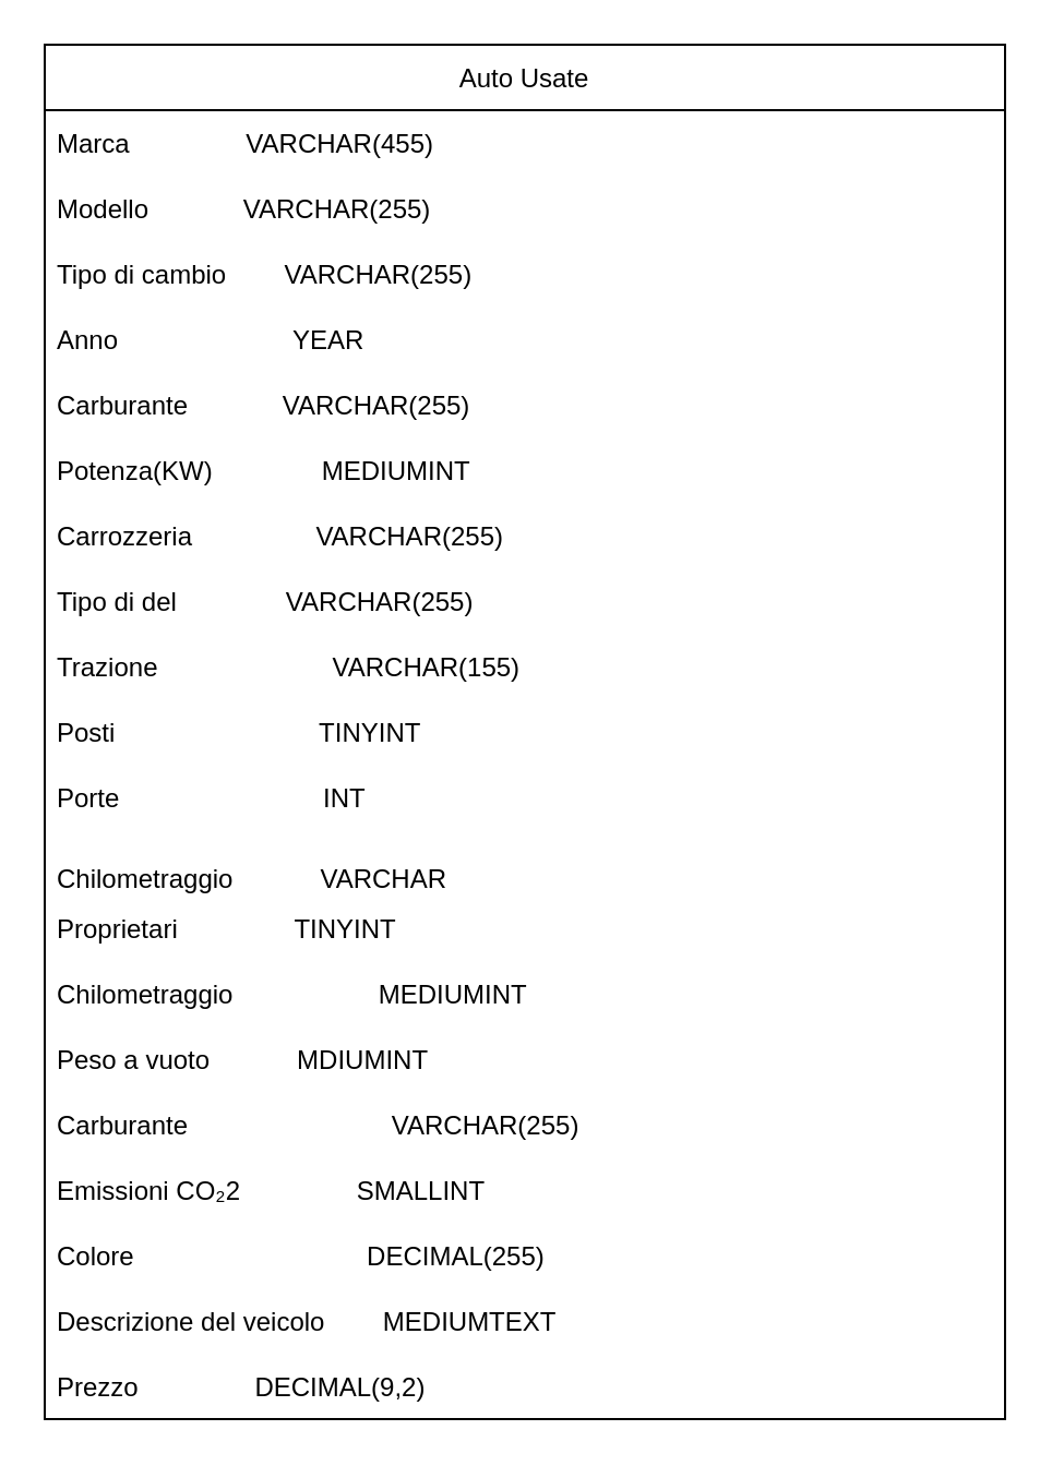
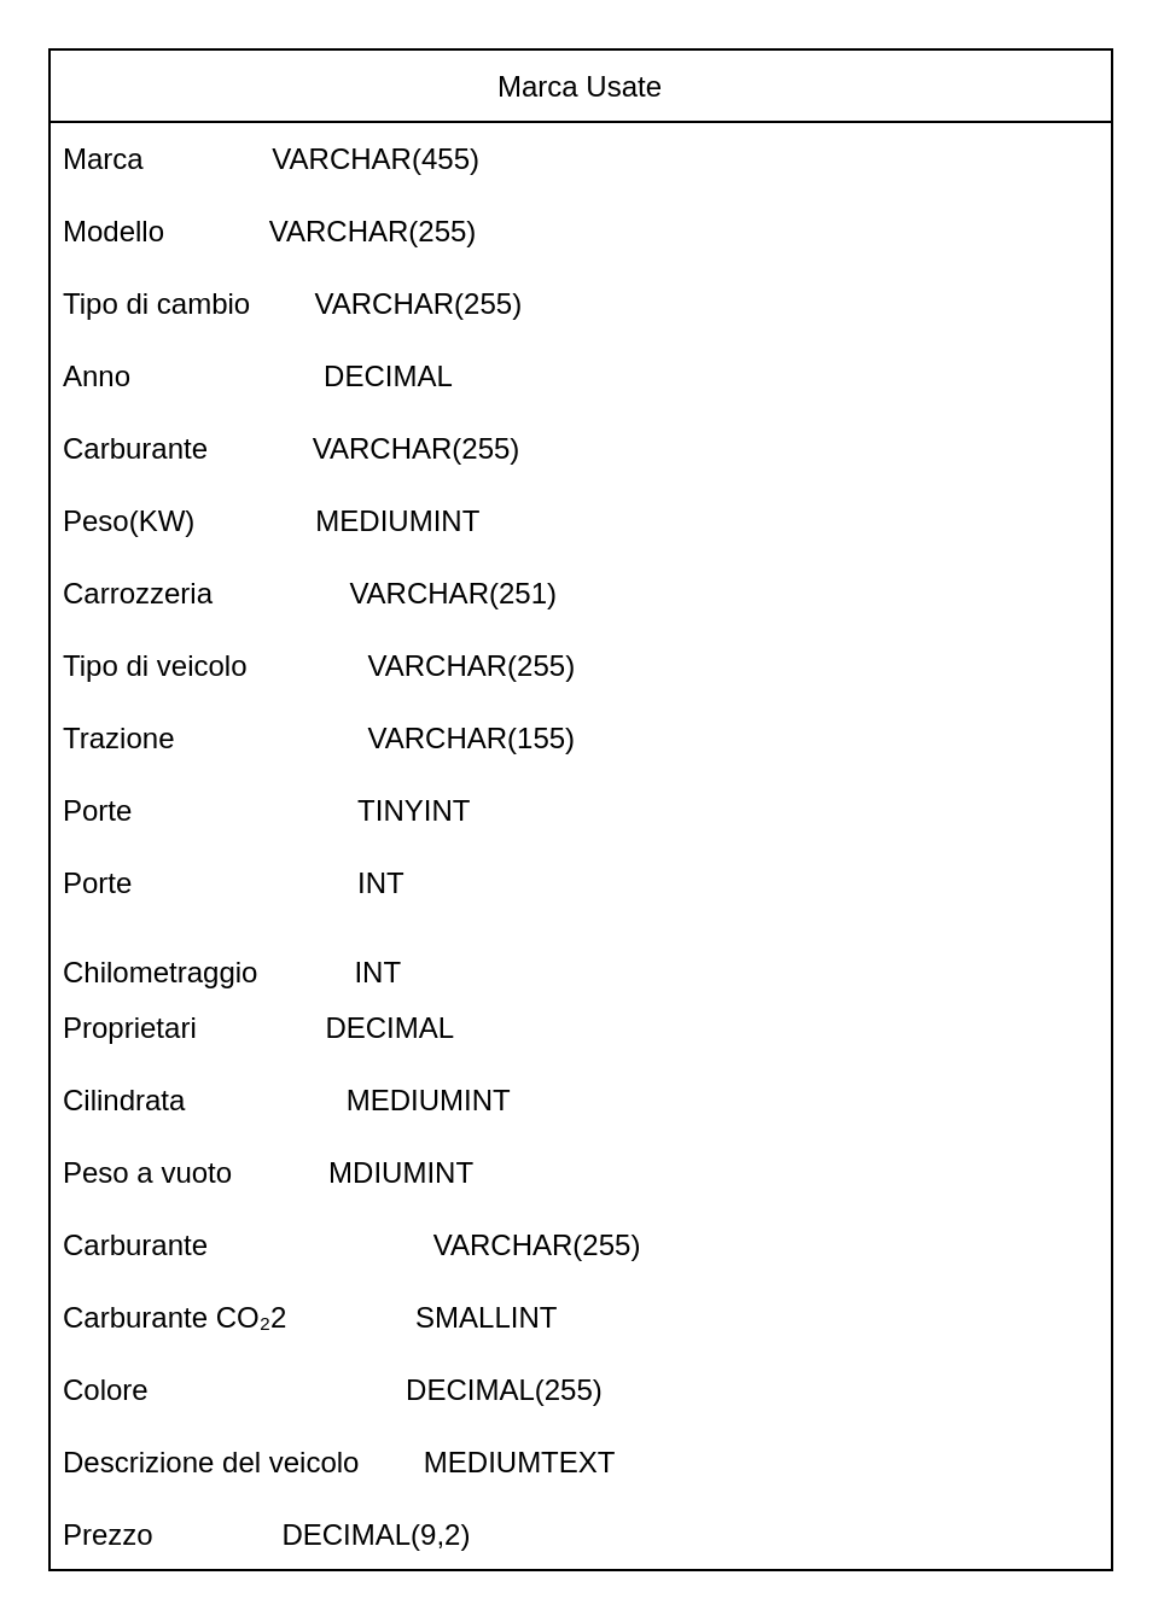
- <mxCell id="2" value="Auto Usate" style="swimlane;fontStyle=0;childLayout=stackLayout;horizontal=1;startSize=30;horizontalStack=0;resizeParent=1;resizeParentMax=0;resizeLast=0;collapsible=1;marginBottom=0;" vertex="1" parent="1"><mxGeometry x="20" y="20" width="440" height="630" as="geometry" /></mxCell>
+ <mxCell id="2" value="Marca Usate" style="swimlane;fontStyle=0;childLayout=stackLayout;horizontal=1;startSize=30;horizontalStack=0;resizeParent=1;resizeParentMax=0;resizeLast=0;collapsible=1;marginBottom=0;" vertex="1" parent="1"><mxGeometry x="20" y="20" width="440" height="630" as="geometry" /></mxCell>
- <mxCell id="6" value="Anno                        YEAR" style="text;strokeColor=none;fillColor=none;align=left;verticalAlign=middle;spacingLeft=4;spacingRight=4;overflow=hidden;points=[[0,0.5],[1,0.5]];portConstraint=eastwest;rotatable=0;" vertex="1" parent="2"><mxGeometry y="120" width="440" height="30" as="geometry" /></mxCell>
+ <mxCell id="6" value="Anno                        DECIMAL" style="text;strokeColor=none;fillColor=none;align=left;verticalAlign=middle;spacingLeft=4;spacingRight=4;overflow=hidden;points=[[0,0.5],[1,0.5]];portConstraint=eastwest;rotatable=0;" vertex="1" parent="2"><mxGeometry y="120" width="440" height="30" as="geometry" /></mxCell>
- <mxCell id="8" value="Potenza(KW)               MEDIUMINT" style="text;strokeColor=none;fillColor=none;align=left;verticalAlign=middle;spacingLeft=4;spacingRight=4;overflow=hidden;points=[[0,0.5],[1,0.5]];portConstraint=eastwest;rotatable=0;" vertex="1" parent="2"><mxGeometry y="180" width="440" height="30" as="geometry" /></mxCell>
+ <mxCell id="8" value="Peso(KW)               MEDIUMINT" style="text;strokeColor=none;fillColor=none;align=left;verticalAlign=middle;spacingLeft=4;spacingRight=4;overflow=hidden;points=[[0,0.5],[1,0.5]];portConstraint=eastwest;rotatable=0;" vertex="1" parent="2"><mxGeometry y="180" width="440" height="30" as="geometry" /></mxCell>
- <mxCell id="9" value="Carrozzeria                 VARCHAR(255)" style="text;strokeColor=none;fillColor=none;align=left;verticalAlign=middle;spacingLeft=4;spacingRight=4;overflow=hidden;points=[[0,0.5],[1,0.5]];portConstraint=eastwest;rotatable=0;" vertex="1" parent="2"><mxGeometry y="210" width="440" height="30" as="geometry" /></mxCell>
+ <mxCell id="9" value="Carrozzeria                 VARCHAR(251)" style="text;strokeColor=none;fillColor=none;align=left;verticalAlign=middle;spacingLeft=4;spacingRight=4;overflow=hidden;points=[[0,0.5],[1,0.5]];portConstraint=eastwest;rotatable=0;" vertex="1" parent="2"><mxGeometry y="210" width="440" height="30" as="geometry" /></mxCell>
- <mxCell id="10" value="Tipo di del               VARCHAR(255)" style="text;strokeColor=none;fillColor=none;align=left;verticalAlign=middle;spacingLeft=4;spacingRight=4;overflow=hidden;points=[[0,0.5],[1,0.5]];portConstraint=eastwest;rotatable=0;" vertex="1" parent="2"><mxGeometry y="240" width="440" height="30" as="geometry" /></mxCell>
+ <mxCell id="10" value="Tipo di veicolo               VARCHAR(255)" style="text;strokeColor=none;fillColor=none;align=left;verticalAlign=middle;spacingLeft=4;spacingRight=4;overflow=hidden;points=[[0,0.5],[1,0.5]];portConstraint=eastwest;rotatable=0;" vertex="1" parent="2"><mxGeometry y="240" width="440" height="30" as="geometry" /></mxCell>
- <mxCell id="12" value="Posti                            TINYINT" style="text;strokeColor=none;fillColor=none;align=left;verticalAlign=middle;spacingLeft=4;spacingRight=4;overflow=hidden;points=[[0,0.5],[1,0.5]];portConstraint=eastwest;rotatable=0;" vertex="1" parent="2"><mxGeometry y="300" width="440" height="30" as="geometry" /></mxCell>
+ <mxCell id="12" value="Porte                            TINYINT" style="text;strokeColor=none;fillColor=none;align=left;verticalAlign=middle;spacingLeft=4;spacingRight=4;overflow=hidden;points=[[0,0.5],[1,0.5]];portConstraint=eastwest;rotatable=0;" vertex="1" parent="2"><mxGeometry y="300" width="440" height="30" as="geometry" /></mxCell>
- <mxCell id="14" value="&#10;Chilometraggio            VARCHAR" style="text;strokeColor=none;fillColor=none;align=left;verticalAlign=middle;spacingLeft=4;spacingRight=4;overflow=hidden;points=[[0,0.5],[1,0.5]];portConstraint=eastwest;rotatable=0;" vertex="1" parent="2"><mxGeometry y="360" width="440" height="30" as="geometry" /></mxCell>
+ <mxCell id="14" value="&#10;Chilometraggio            INT" style="text;strokeColor=none;fillColor=none;align=left;verticalAlign=middle;spacingLeft=4;spacingRight=4;overflow=hidden;points=[[0,0.5],[1,0.5]];portConstraint=eastwest;rotatable=0;" vertex="1" parent="2"><mxGeometry y="360" width="440" height="30" as="geometry" /></mxCell>
- <mxCell id="15" value="Proprietari                TINYINT" style="text;strokeColor=none;fillColor=none;align=left;verticalAlign=middle;spacingLeft=4;spacingRight=4;overflow=hidden;points=[[0,0.5],[1,0.5]];portConstraint=eastwest;rotatable=0;" vertex="1" parent="2"><mxGeometry y="390" width="440" height="30" as="geometry" /></mxCell>
+ <mxCell id="15" value="Proprietari                DECIMAL" style="text;strokeColor=none;fillColor=none;align=left;verticalAlign=middle;spacingLeft=4;spacingRight=4;overflow=hidden;points=[[0,0.5],[1,0.5]];portConstraint=eastwest;rotatable=0;" vertex="1" parent="2"><mxGeometry y="390" width="440" height="30" as="geometry" /></mxCell>
- <mxCell id="16" value="Chilometraggio                    MEDIUMINT" style="text;strokeColor=none;fillColor=none;align=left;verticalAlign=middle;spacingLeft=4;spacingRight=4;overflow=hidden;points=[[0,0.5],[1,0.5]];portConstraint=eastwest;rotatable=0;" vertex="1" parent="2"><mxGeometry y="420" width="440" height="30" as="geometry" /></mxCell>
+ <mxCell id="16" value="Cilindrata                    MEDIUMINT" style="text;strokeColor=none;fillColor=none;align=left;verticalAlign=middle;spacingLeft=4;spacingRight=4;overflow=hidden;points=[[0,0.5],[1,0.5]];portConstraint=eastwest;rotatable=0;" vertex="1" parent="2"><mxGeometry y="420" width="440" height="30" as="geometry" /></mxCell>
- <mxCell id="19" value="Emissioni CO₂2                SMALLINT" style="text;strokeColor=none;fillColor=none;align=left;verticalAlign=middle;spacingLeft=4;spacingRight=4;overflow=hidden;points=[[0,0.5],[1,0.5]];portConstraint=eastwest;rotatable=0;" vertex="1" parent="2"><mxGeometry y="510" width="440" height="30" as="geometry" /></mxCell>
+ <mxCell id="19" value="Carburante CO₂2                SMALLINT" style="text;strokeColor=none;fillColor=none;align=left;verticalAlign=middle;spacingLeft=4;spacingRight=4;overflow=hidden;points=[[0,0.5],[1,0.5]];portConstraint=eastwest;rotatable=0;" vertex="1" parent="2"><mxGeometry y="510" width="440" height="30" as="geometry" /></mxCell>
